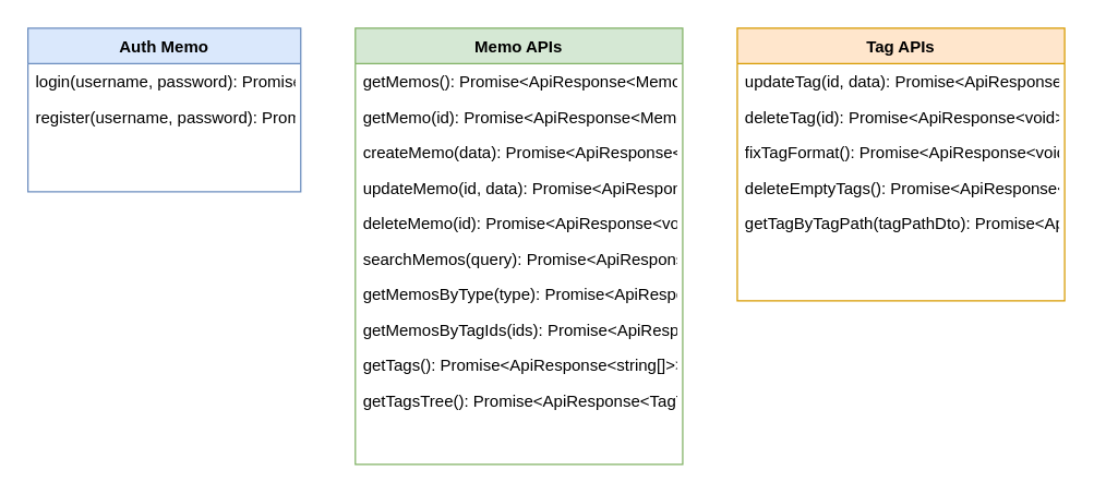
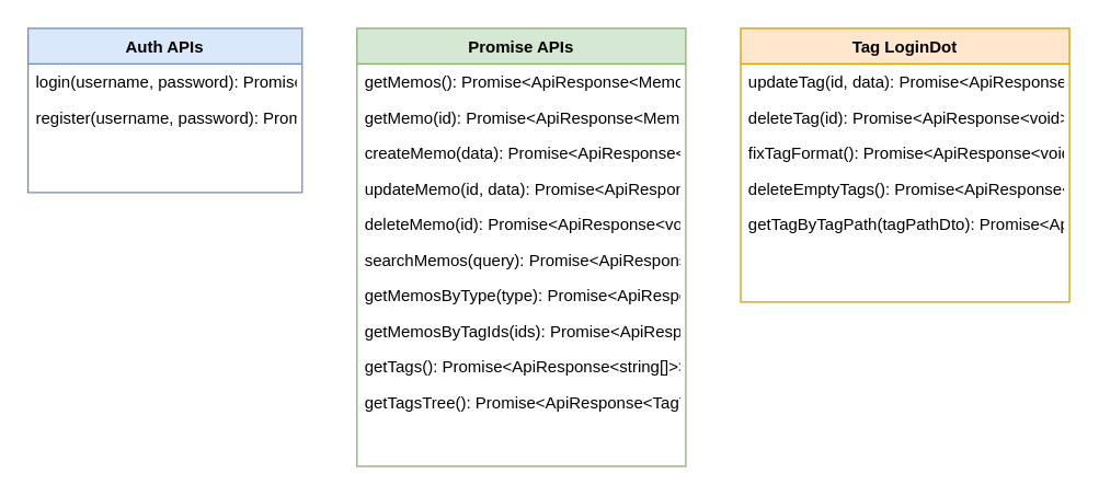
- <mxCell id="2" value="Auth Memo" style="swimlane;fontStyle=1;align=center;verticalAlign=top;childLayout=stackLayout;horizontal=1;startSize=26;horizontalStack=0;resizeParent=1;resizeParentMax=0;resizeLast=0;collapsible=1;marginBottom=0;fillColor=#dae8fc;strokeColor=#6c8ebf;" vertex="1" parent="1"><mxGeometry x="20" y="20" width="200" height="120" as="geometry" /></mxCell>
+ <mxCell id="2" value="Auth APIs" style="swimlane;fontStyle=1;align=center;verticalAlign=top;childLayout=stackLayout;horizontal=1;startSize=26;horizontalStack=0;resizeParent=1;resizeParentMax=0;resizeLast=0;collapsible=1;marginBottom=0;fillColor=#dae8fc;strokeColor=#6c8ebf;" vertex="1" parent="1"><mxGeometry x="20" y="20" width="200" height="120" as="geometry" /></mxCell>
- <mxCell id="5" value="Memo APIs" style="swimlane;fontStyle=1;align=center;verticalAlign=top;childLayout=stackLayout;horizontal=1;startSize=26;horizontalStack=0;resizeParent=1;resizeParentMax=0;resizeLast=0;collapsible=1;marginBottom=0;fillColor=#d5e8d4;strokeColor=#82b366;" vertex="1" parent="1"><mxGeometry x="260" y="20" width="240" height="320" as="geometry" /></mxCell>
+ <mxCell id="5" value="Promise APIs" style="swimlane;fontStyle=1;align=center;verticalAlign=top;childLayout=stackLayout;horizontal=1;startSize=26;horizontalStack=0;resizeParent=1;resizeParentMax=0;resizeLast=0;collapsible=1;marginBottom=0;fillColor=#d5e8d4;strokeColor=#82b366;" vertex="1" parent="1"><mxGeometry x="260" y="20" width="240" height="320" as="geometry" /></mxCell>
- <mxCell id="16" value="Tag APIs" style="swimlane;fontStyle=1;align=center;verticalAlign=top;childLayout=stackLayout;horizontal=1;startSize=26;horizontalStack=0;resizeParent=1;resizeParentMax=0;resizeLast=0;collapsible=1;marginBottom=0;fillColor=#ffe6cc;strokeColor=#d79b00;" vertex="1" parent="1"><mxGeometry x="540" y="20" width="240" height="200" as="geometry" /></mxCell>
+ <mxCell id="16" value="Tag LoginDot" style="swimlane;fontStyle=1;align=center;verticalAlign=top;childLayout=stackLayout;horizontal=1;startSize=26;horizontalStack=0;resizeParent=1;resizeParentMax=0;resizeLast=0;collapsible=1;marginBottom=0;fillColor=#ffe6cc;strokeColor=#d79b00;" vertex="1" parent="1"><mxGeometry x="540" y="20" width="240" height="200" as="geometry" /></mxCell>
